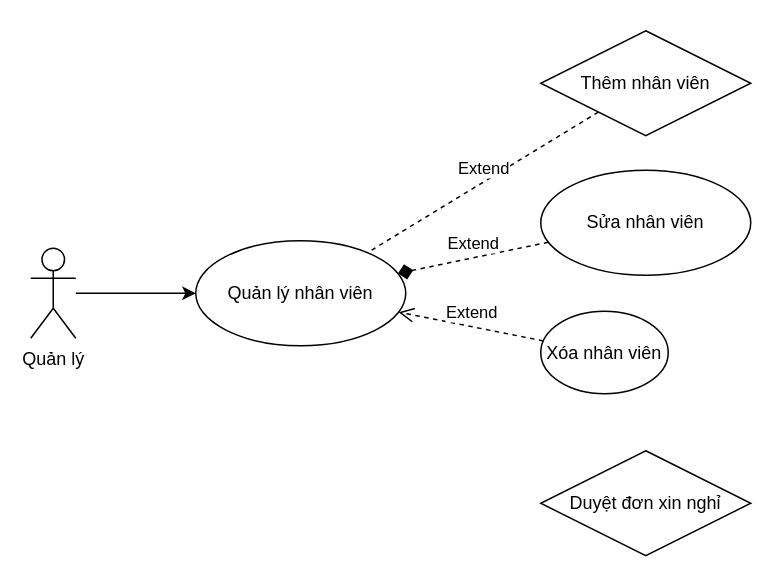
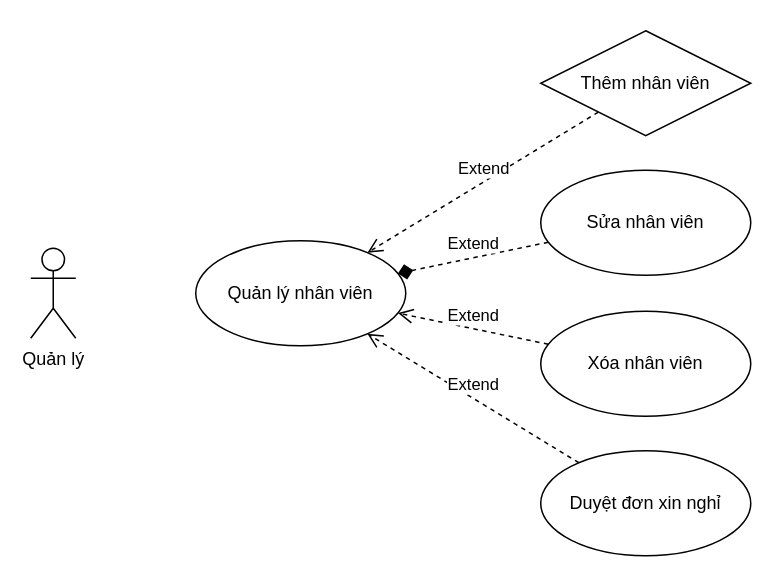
- <mxCell id="5" value="Extend" style="html=1;verticalAlign=bottom;endArrow=none;dashed=1;endSize=8;curved=0;rounded=0;" edge="1" parent="1" source="6" target="4"><mxGeometry relative="1" as="geometry"><mxPoint x="380" y="165" as="sourcePoint" /><mxPoint x="300" y="165" as="targetPoint" /></mxGeometry></mxCell>
+ <mxCell id="5" value="Extend" style="html=1;verticalAlign=bottom;endArrow=open;dashed=1;endSize=8;curved=0;rounded=0;" edge="1" parent="1" source="6" target="4"><mxGeometry relative="1" as="geometry"><mxPoint x="380" y="165" as="sourcePoint" /><mxPoint x="300" y="165" as="targetPoint" /></mxGeometry></mxCell>
- <mxCell id="2" style="edgeStyle=orthogonalEdgeStyle;rounded=0;orthogonalLoop=1;jettySize=auto;html=1;entryX=0;entryY=0.5;entryDx=0;entryDy=0;" edge="1" parent="1" source="3" target="4"><mxGeometry relative="1" as="geometry" /></mxCell>
- <mxCell id="9" value="Xóa nhân viên" style="ellipse;whiteSpace=wrap;html=1;" vertex="1" parent="1"><mxGeometry x="360" y="207" width="85" height="55" as="geometry" /></mxCell>
+ <mxCell id="9" value="Xóa nhân viên" style="ellipse;whiteSpace=wrap;html=1;" vertex="1" parent="1"><mxGeometry x="360" y="207" width="140" height="70" as="geometry" /></mxCell>
+ <mxCell id="11" value="Extend" style="html=1;verticalAlign=bottom;endArrow=open;dashed=1;endSize=8;curved=0;rounded=0;" edge="1" parent="1" source="12" target="4"><mxGeometry relative="1" as="geometry"><mxPoint x="399" y="296" as="sourcePoint" /><mxPoint x="261" y="229" as="targetPoint" /></mxGeometry></mxCell>
- <mxCell id="12" value="Duyệt đơn xin nghỉ" style="rhombus;whiteSpace=wrap;html=1;" vertex="1" parent="1"><mxGeometry x="360" y="300" width="140" height="70" as="geometry" /></mxCell>
+ <mxCell id="12" value="Duyệt đơn xin nghỉ" style="ellipse;whiteSpace=wrap;html=1;" vertex="1" parent="1"><mxGeometry x="360" y="300" width="140" height="70" as="geometry" /></mxCell>
